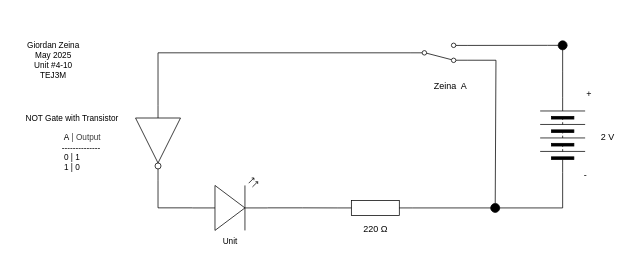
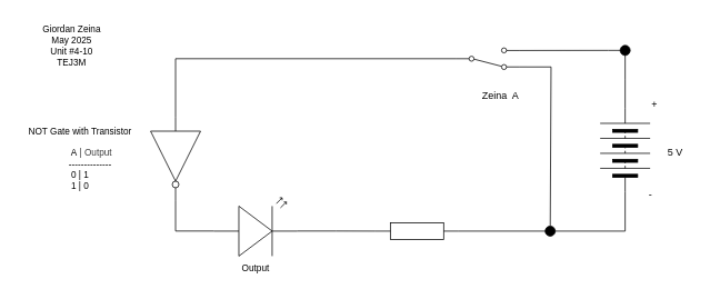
- <mxCell id="3" value="&lt;div&gt;&lt;font color=&quot;#000000&quot;&gt;Giordan Zeina&lt;/font&gt;&lt;/div&gt;&lt;div&gt;&lt;font color=&quot;#000000&quot;&gt;May 2025&lt;/font&gt;&lt;/div&gt;&lt;div&gt;&lt;font color=&quot;#000000&quot;&gt;Unit #4-10&lt;/font&gt;&lt;/div&gt;&lt;div&gt;&lt;font color=&quot;#000000&quot;&gt;TEJ3M&lt;/font&gt;&lt;/div&gt;" style="text;html=1;align=center;verticalAlign=middle;resizable=0;points=[];autosize=1;strokeColor=none;fillColor=none;fontFamily=Helvetica;fontSize=11;fontColor=default;labelBackgroundColor=none;" vertex="1" parent="1"><mxGeometry x="25" y="45" width="90" height="70" as="geometry" /></mxCell>
+ <mxCell id="3" value="&lt;div&gt;&lt;font color=&quot;#000000&quot;&gt;Giordan Zeina&lt;/font&gt;&lt;/div&gt;&lt;div&gt;&lt;font color=&quot;#000000&quot;&gt;May 2025&lt;/font&gt;&lt;/div&gt;&lt;div&gt;&lt;font color=&quot;#000000&quot;&gt;Unit #4-10&lt;/font&gt;&lt;/div&gt;&lt;div&gt;&lt;font color=&quot;#000000&quot;&gt;TEJ3M&lt;/font&gt;&lt;/div&gt;" style="text;html=1;align=center;verticalAlign=middle;resizable=0;points=[];autosize=1;strokeColor=none;fillColor=none;fontFamily=Helvetica;fontSize=11;fontColor=default;labelBackgroundColor=none;" vertex="1" parent="1"><mxGeometry x="40" y="20" width="90" height="70" as="geometry" /></mxCell>
- <mxCell id="13" value="2 V" style="text;html=1;align=center;verticalAlign=middle;resizable=0;points=[];autosize=1;strokeColor=none;fillColor=none;" vertex="1" parent="1"><mxGeometry x="790" y="168" width="40" height="30" as="geometry" /></mxCell>
+ <mxCell id="13" value="5 V" style="text;html=1;align=center;verticalAlign=middle;resizable=0;points=[];autosize=1;strokeColor=none;fillColor=none;" vertex="1" parent="1"><mxGeometry x="790" y="168" width="40" height="30" as="geometry" /></mxCell>
- <mxCell id="11" value="220&amp;nbsp;Ω" style="text;html=1;align=center;verticalAlign=middle;resizable=0;points=[];autosize=1;strokeColor=none;fillColor=none;" vertex="1" parent="1"><mxGeometry x="470" y="290" width="60" height="30" as="geometry" /></mxCell>
- <mxCell id="18" value="Unit" style="text;html=1;align=center;verticalAlign=middle;resizable=0;points=[];autosize=1;strokeColor=none;fillColor=none;fontFamily=Helvetica;fontSize=11;fontColor=default;labelBackgroundColor=default;" vertex="1" parent="1"><mxGeometry x="276" y="307" width="60" height="30" as="geometry" /></mxCell>
+ <mxCell id="18" value="Output" style="text;html=1;align=center;verticalAlign=middle;resizable=0;points=[];autosize=1;strokeColor=none;fillColor=none;fontFamily=Helvetica;fontSize=11;fontColor=default;labelBackgroundColor=default;" vertex="1" parent="1"><mxGeometry x="276" y="307" width="60" height="30" as="geometry" /></mxCell>
